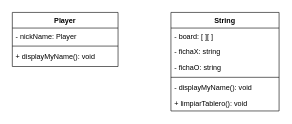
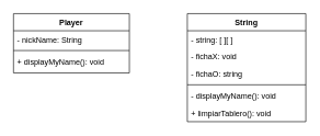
- <mxCell id="3" value="- nickName: Player" style="text;strokeColor=none;fillColor=none;align=left;verticalAlign=top;spacingLeft=4;spacingRight=4;overflow=hidden;rotatable=0;points=[[0,0.5],[1,0.5]];portConstraint=eastwest;" vertex="1" parent="2"><mxGeometry y="26" width="176" height="26" as="geometry" /></mxCell>
+ <mxCell id="3" value="- nickName: String" style="text;strokeColor=none;fillColor=none;align=left;verticalAlign=top;spacingLeft=4;spacingRight=4;overflow=hidden;rotatable=0;points=[[0,0.5],[1,0.5]];portConstraint=eastwest;" vertex="1" parent="2"><mxGeometry y="26" width="176" height="26" as="geometry" /></mxCell>
- <mxCell id="7" value="- board: [ ][ ]" style="text;strokeColor=none;fillColor=none;align=left;verticalAlign=top;spacingLeft=4;spacingRight=4;overflow=hidden;rotatable=0;points=[[0,0.5],[1,0.5]];portConstraint=eastwest;" vertex="1" parent="6"><mxGeometry y="26" width="180" height="26" as="geometry" /></mxCell>
+ <mxCell id="7" value="- string: [ ][ ]" style="text;strokeColor=none;fillColor=none;align=left;verticalAlign=top;spacingLeft=4;spacingRight=4;overflow=hidden;rotatable=0;points=[[0,0.5],[1,0.5]];portConstraint=eastwest;" vertex="1" parent="6"><mxGeometry y="26" width="180" height="26" as="geometry" /></mxCell>
- <mxCell id="8" value="- fichaX: string" style="text;strokeColor=none;fillColor=none;align=left;verticalAlign=top;spacingLeft=4;spacingRight=4;overflow=hidden;rotatable=0;points=[[0,0.5],[1,0.5]];portConstraint=eastwest;" vertex="1" parent="6"><mxGeometry y="52" width="180" height="26" as="geometry" /></mxCell>
+ <mxCell id="8" value="- fichaX: void" style="text;strokeColor=none;fillColor=none;align=left;verticalAlign=top;spacingLeft=4;spacingRight=4;overflow=hidden;rotatable=0;points=[[0,0.5],[1,0.5]];portConstraint=eastwest;" vertex="1" parent="6"><mxGeometry y="52" width="180" height="26" as="geometry" /></mxCell>
